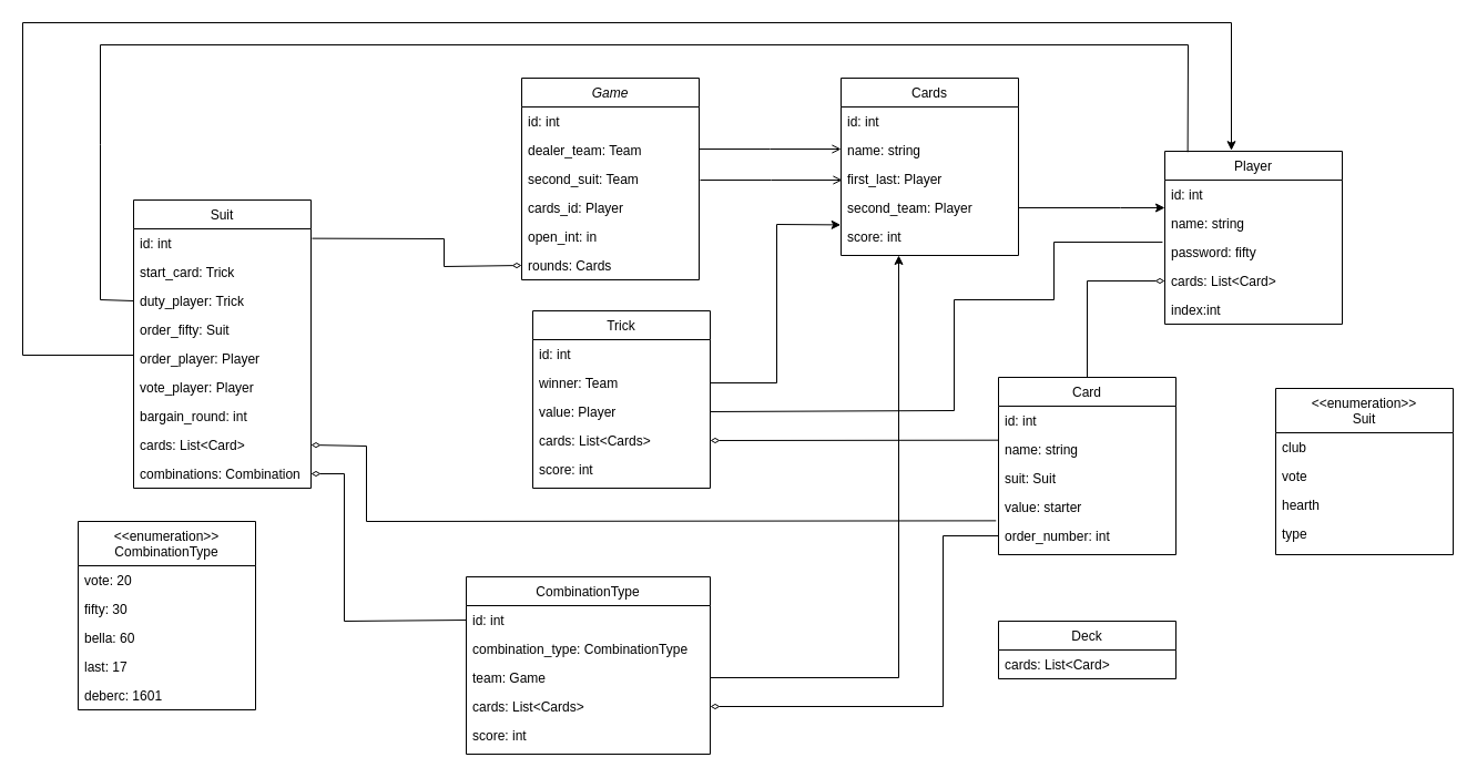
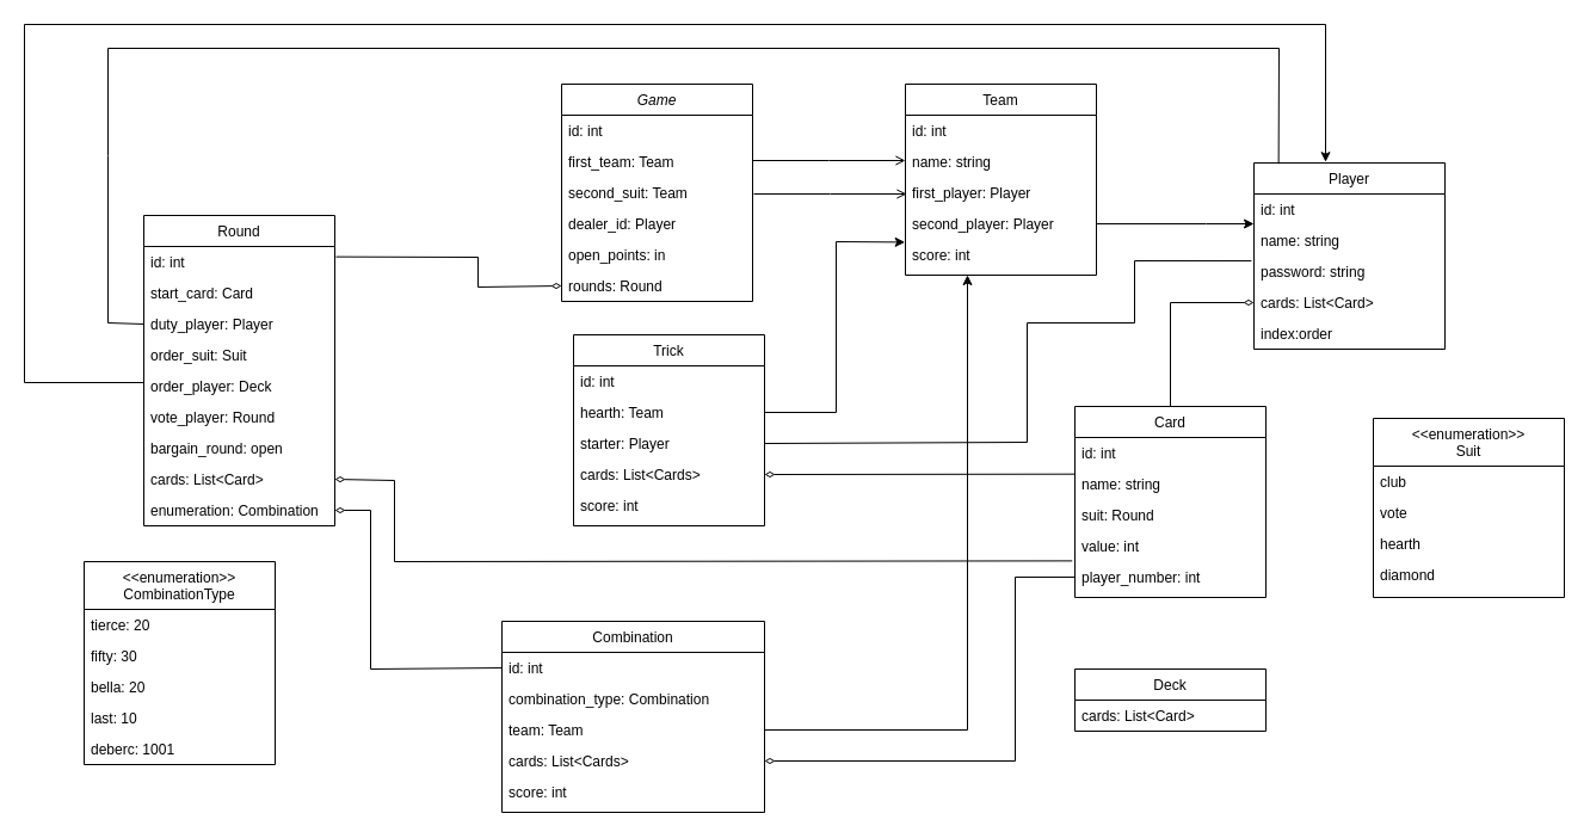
- <mxCell id="9" value="Cards" style="swimlane;fontStyle=0;align=center;verticalAlign=top;childLayout=stackLayout;horizontal=1;startSize=26;horizontalStack=0;resizeParent=1;resizeLast=0;collapsible=1;marginBottom=0;rounded=0;shadow=0;strokeWidth=1;" parent="1" vertex="1"><mxGeometry x="758" y="70" width="160" height="160" as="geometry"><mxRectangle x="550" y="140" width="160" height="26" as="alternateBounds" /></mxGeometry></mxCell>
+ <mxCell id="9" value="Team" style="swimlane;fontStyle=0;align=center;verticalAlign=top;childLayout=stackLayout;horizontal=1;startSize=26;horizontalStack=0;resizeParent=1;resizeLast=0;collapsible=1;marginBottom=0;rounded=0;shadow=0;strokeWidth=1;" parent="1" vertex="1"><mxGeometry x="758" y="70" width="160" height="160" as="geometry"><mxRectangle x="550" y="140" width="160" height="26" as="alternateBounds" /></mxGeometry></mxCell>
- <mxCell id="4" value="dealer_team: Team" style="text;align=left;verticalAlign=top;spacingLeft=4;spacingRight=4;overflow=hidden;rotatable=0;points=[[0,0.5],[1,0.5]];portConstraint=eastwest;rounded=0;shadow=0;html=0;" parent="2" vertex="1"><mxGeometry y="52" width="160" height="26" as="geometry" /></mxCell>
+ <mxCell id="4" value="first_team: Team" style="text;align=left;verticalAlign=top;spacingLeft=4;spacingRight=4;overflow=hidden;rotatable=0;points=[[0,0.5],[1,0.5]];portConstraint=eastwest;rounded=0;shadow=0;html=0;" parent="2" vertex="1"><mxGeometry y="52" width="160" height="26" as="geometry" /></mxCell>
- <mxCell id="12" value="first_last: Player" style="text;align=left;verticalAlign=top;spacingLeft=4;spacingRight=4;overflow=hidden;rotatable=0;points=[[0,0.5],[1,0.5]];portConstraint=eastwest;rounded=0;shadow=0;html=0;" parent="9" vertex="1"><mxGeometry y="78" width="160" height="26" as="geometry" /></mxCell>
+ <mxCell id="12" value="first_player: Player" style="text;align=left;verticalAlign=top;spacingLeft=4;spacingRight=4;overflow=hidden;rotatable=0;points=[[0,0.5],[1,0.5]];portConstraint=eastwest;rounded=0;shadow=0;html=0;" parent="9" vertex="1"><mxGeometry y="78" width="160" height="26" as="geometry" /></mxCell>
- <mxCell id="6" value="cards_id: Player" style="text;align=left;verticalAlign=top;spacingLeft=4;spacingRight=4;overflow=hidden;rotatable=0;points=[[0,0.5],[1,0.5]];portConstraint=eastwest;rounded=0;shadow=0;html=0;" parent="2" vertex="1"><mxGeometry y="104" width="160" height="26" as="geometry" /></mxCell>
+ <mxCell id="6" value="dealer_id: Player" style="text;align=left;verticalAlign=top;spacingLeft=4;spacingRight=4;overflow=hidden;rotatable=0;points=[[0,0.5],[1,0.5]];portConstraint=eastwest;rounded=0;shadow=0;html=0;" parent="2" vertex="1"><mxGeometry y="104" width="160" height="26" as="geometry" /></mxCell>
- <mxCell id="13" value="second_team: Player" style="text;align=left;verticalAlign=top;spacingLeft=4;spacingRight=4;overflow=hidden;rotatable=0;points=[[0,0.5],[1,0.5]];portConstraint=eastwest;rounded=0;shadow=0;html=0;" parent="9" vertex="1"><mxGeometry y="104" width="160" height="26" as="geometry" /></mxCell>
+ <mxCell id="13" value="second_player: Player" style="text;align=left;verticalAlign=top;spacingLeft=4;spacingRight=4;overflow=hidden;rotatable=0;points=[[0,0.5],[1,0.5]];portConstraint=eastwest;rounded=0;shadow=0;html=0;" parent="9" vertex="1"><mxGeometry y="104" width="160" height="26" as="geometry" /></mxCell>
- <mxCell id="46" value="Suit" style="swimlane;fontStyle=0;align=center;verticalAlign=top;childLayout=stackLayout;horizontal=1;startSize=26;horizontalStack=0;resizeParent=1;resizeLast=0;collapsible=1;marginBottom=0;rounded=0;shadow=0;strokeWidth=1;" parent="1" vertex="1"><mxGeometry x="120" y="180" width="160" height="260" as="geometry"><mxRectangle x="550" y="140" width="160" height="26" as="alternateBounds" /></mxGeometry></mxCell>
+ <mxCell id="46" value="Round" style="swimlane;fontStyle=0;align=center;verticalAlign=top;childLayout=stackLayout;horizontal=1;startSize=26;horizontalStack=0;resizeParent=1;resizeLast=0;collapsible=1;marginBottom=0;rounded=0;shadow=0;strokeWidth=1;" parent="1" vertex="1"><mxGeometry x="120" y="180" width="160" height="260" as="geometry"><mxRectangle x="550" y="140" width="160" height="26" as="alternateBounds" /></mxGeometry></mxCell>
- <mxCell id="7" value="open_int: in" style="text;align=left;verticalAlign=top;spacingLeft=4;spacingRight=4;overflow=hidden;rotatable=0;points=[[0,0.5],[1,0.5]];portConstraint=eastwest;rounded=0;shadow=0;html=0;" parent="2" vertex="1"><mxGeometry y="130" width="160" height="26" as="geometry" /></mxCell>
+ <mxCell id="7" value="open_points: in" style="text;align=left;verticalAlign=top;spacingLeft=4;spacingRight=4;overflow=hidden;rotatable=0;points=[[0,0.5],[1,0.5]];portConstraint=eastwest;rounded=0;shadow=0;html=0;" parent="2" vertex="1"><mxGeometry y="130" width="160" height="26" as="geometry" /></mxCell>
- <mxCell id="19" value="password: fifty" style="text;align=left;verticalAlign=top;spacingLeft=4;spacingRight=4;overflow=hidden;rotatable=0;points=[[0,0.5],[1,0.5]];portConstraint=eastwest;rounded=0;shadow=0;html=0;" parent="16" vertex="1"><mxGeometry y="78" width="160" height="26" as="geometry" /></mxCell>
+ <mxCell id="19" value="password: string" style="text;align=left;verticalAlign=top;spacingLeft=4;spacingRight=4;overflow=hidden;rotatable=0;points=[[0,0.5],[1,0.5]];portConstraint=eastwest;rounded=0;shadow=0;html=0;" parent="16" vertex="1"><mxGeometry y="78" width="160" height="26" as="geometry" /></mxCell>
- <mxCell id="8" value="rounds: Cards" style="text;align=left;verticalAlign=top;spacingLeft=4;spacingRight=4;overflow=hidden;rotatable=0;points=[[0,0.5],[1,0.5]];portConstraint=eastwest;rounded=0;shadow=0;html=0;" parent="2" vertex="1"><mxGeometry y="156" width="160" height="26" as="geometry" /></mxCell>
+ <mxCell id="8" value="rounds: Round" style="text;align=left;verticalAlign=top;spacingLeft=4;spacingRight=4;overflow=hidden;rotatable=0;points=[[0,0.5],[1,0.5]];portConstraint=eastwest;rounded=0;shadow=0;html=0;" parent="2" vertex="1"><mxGeometry y="156" width="160" height="26" as="geometry" /></mxCell>
- <mxCell id="48" value="start_card: Trick" style="text;align=left;verticalAlign=top;spacingLeft=4;spacingRight=4;overflow=hidden;rotatable=0;points=[[0,0.5],[1,0.5]];portConstraint=eastwest;rounded=0;shadow=0;html=0;" parent="46" vertex="1"><mxGeometry y="52" width="160" height="26" as="geometry" /></mxCell>
+ <mxCell id="48" value="start_card: Card" style="text;align=left;verticalAlign=top;spacingLeft=4;spacingRight=4;overflow=hidden;rotatable=0;points=[[0,0.5],[1,0.5]];portConstraint=eastwest;rounded=0;shadow=0;html=0;" parent="46" vertex="1"><mxGeometry y="52" width="160" height="26" as="geometry" /></mxCell>
- <mxCell id="49" value="duty_player: Trick" style="text;align=left;verticalAlign=top;spacingLeft=4;spacingRight=4;overflow=hidden;rotatable=0;points=[[0,0.5],[1,0.5]];portConstraint=eastwest;rounded=0;shadow=0;html=0;" parent="46" vertex="1"><mxGeometry y="78" width="160" height="26" as="geometry" /></mxCell>
+ <mxCell id="49" value="duty_player: Player" style="text;align=left;verticalAlign=top;spacingLeft=4;spacingRight=4;overflow=hidden;rotatable=0;points=[[0,0.5],[1,0.5]];portConstraint=eastwest;rounded=0;shadow=0;html=0;" parent="46" vertex="1"><mxGeometry y="78" width="160" height="26" as="geometry" /></mxCell>
- <mxCell id="21" value="index:int" style="text;align=left;verticalAlign=top;spacingLeft=4;spacingRight=4;overflow=hidden;rotatable=0;points=[[0,0.5],[1,0.5]];portConstraint=eastwest;rounded=0;shadow=0;html=0;" vertex="1" parent="16"><mxGeometry y="130" width="160" height="26" as="geometry" /></mxCell>
+ <mxCell id="21" value="index:order" style="text;align=left;verticalAlign=top;spacingLeft=4;spacingRight=4;overflow=hidden;rotatable=0;points=[[0,0.5],[1,0.5]];portConstraint=eastwest;rounded=0;shadow=0;html=0;" vertex="1" parent="16"><mxGeometry y="130" width="160" height="26" as="geometry" /></mxCell>
- <mxCell id="50" value="order_fifty: Suit" style="text;align=left;verticalAlign=top;spacingLeft=4;spacingRight=4;overflow=hidden;rotatable=0;points=[[0,0.5],[1,0.5]];portConstraint=eastwest;rounded=0;shadow=0;html=0;" parent="46" vertex="1"><mxGeometry y="104" width="160" height="26" as="geometry" /></mxCell>
+ <mxCell id="50" value="order_suit: Suit" style="text;align=left;verticalAlign=top;spacingLeft=4;spacingRight=4;overflow=hidden;rotatable=0;points=[[0,0.5],[1,0.5]];portConstraint=eastwest;rounded=0;shadow=0;html=0;" parent="46" vertex="1"><mxGeometry y="104" width="160" height="26" as="geometry" /></mxCell>
- <mxCell id="51" value="order_player: Player" style="text;align=left;verticalAlign=top;spacingLeft=4;spacingRight=4;overflow=hidden;rotatable=0;points=[[0,0.5],[1,0.5]];portConstraint=eastwest;rounded=0;shadow=0;html=0;" parent="46" vertex="1"><mxGeometry y="130" width="160" height="26" as="geometry" /></mxCell>
+ <mxCell id="51" value="order_player: Deck" style="text;align=left;verticalAlign=top;spacingLeft=4;spacingRight=4;overflow=hidden;rotatable=0;points=[[0,0.5],[1,0.5]];portConstraint=eastwest;rounded=0;shadow=0;html=0;" parent="46" vertex="1"><mxGeometry y="130" width="160" height="26" as="geometry" /></mxCell>
- <mxCell id="39" value="winner: Team" style="text;align=left;verticalAlign=top;spacingLeft=4;spacingRight=4;overflow=hidden;rotatable=0;points=[[0,0.5],[1,0.5]];portConstraint=eastwest;rounded=0;shadow=0;html=0;" parent="37" vertex="1"><mxGeometry y="52" width="160" height="26" as="geometry" /></mxCell>
+ <mxCell id="39" value="hearth: Team" style="text;align=left;verticalAlign=top;spacingLeft=4;spacingRight=4;overflow=hidden;rotatable=0;points=[[0,0.5],[1,0.5]];portConstraint=eastwest;rounded=0;shadow=0;html=0;" parent="37" vertex="1"><mxGeometry y="52" width="160" height="26" as="geometry" /></mxCell>
- <mxCell id="52" value="vote_player: Player" style="text;align=left;verticalAlign=top;spacingLeft=4;spacingRight=4;overflow=hidden;rotatable=0;points=[[0,0.5],[1,0.5]];portConstraint=eastwest;rounded=0;shadow=0;html=0;" parent="46" vertex="1"><mxGeometry y="156" width="160" height="26" as="geometry" /></mxCell>
+ <mxCell id="52" value="vote_player: Round" style="text;align=left;verticalAlign=top;spacingLeft=4;spacingRight=4;overflow=hidden;rotatable=0;points=[[0,0.5],[1,0.5]];portConstraint=eastwest;rounded=0;shadow=0;html=0;" parent="46" vertex="1"><mxGeometry y="156" width="160" height="26" as="geometry" /></mxCell>
- <mxCell id="40" value="value: Player" style="text;align=left;verticalAlign=top;spacingLeft=4;spacingRight=4;overflow=hidden;rotatable=0;points=[[0,0.5],[1,0.5]];portConstraint=eastwest;rounded=0;shadow=0;html=0;" parent="37" vertex="1"><mxGeometry y="78" width="160" height="26" as="geometry" /></mxCell>
+ <mxCell id="40" value="starter: Player" style="text;align=left;verticalAlign=top;spacingLeft=4;spacingRight=4;overflow=hidden;rotatable=0;points=[[0,0.5],[1,0.5]];portConstraint=eastwest;rounded=0;shadow=0;html=0;" parent="37" vertex="1"><mxGeometry y="78" width="160" height="26" as="geometry" /></mxCell>
- <mxCell id="53" value="bargain_round: int" style="text;align=left;verticalAlign=top;spacingLeft=4;spacingRight=4;overflow=hidden;rotatable=0;points=[[0,0.5],[1,0.5]];portConstraint=eastwest;rounded=0;shadow=0;html=0;" parent="46" vertex="1"><mxGeometry y="182" width="160" height="26" as="geometry" /></mxCell>
+ <mxCell id="53" value="bargain_round: open" style="text;align=left;verticalAlign=top;spacingLeft=4;spacingRight=4;overflow=hidden;rotatable=0;points=[[0,0.5],[1,0.5]];portConstraint=eastwest;rounded=0;shadow=0;html=0;" parent="46" vertex="1"><mxGeometry y="182" width="160" height="26" as="geometry" /></mxCell>
- <mxCell id="55" value="combinations: Combination" style="text;align=left;verticalAlign=top;spacingLeft=4;spacingRight=4;overflow=hidden;rotatable=0;points=[[0,0.5],[1,0.5]];portConstraint=eastwest;rounded=0;shadow=0;html=0;" parent="46" vertex="1"><mxGeometry y="234" width="160" height="26" as="geometry" /></mxCell>
+ <mxCell id="55" value="enumeration: Combination" style="text;align=left;verticalAlign=top;spacingLeft=4;spacingRight=4;overflow=hidden;rotatable=0;points=[[0,0.5],[1,0.5]];portConstraint=eastwest;rounded=0;shadow=0;html=0;" parent="46" vertex="1"><mxGeometry y="234" width="160" height="26" as="geometry" /></mxCell>
- <mxCell id="26" value="suit: Suit" style="text;align=left;verticalAlign=top;spacingLeft=4;spacingRight=4;overflow=hidden;rotatable=0;points=[[0,0.5],[1,0.5]];portConstraint=eastwest;rounded=0;shadow=0;html=0;" parent="23" vertex="1"><mxGeometry y="78" width="160" height="26" as="geometry" /></mxCell>
+ <mxCell id="26" value="suit: Round" style="text;align=left;verticalAlign=top;spacingLeft=4;spacingRight=4;overflow=hidden;rotatable=0;points=[[0,0.5],[1,0.5]];portConstraint=eastwest;rounded=0;shadow=0;html=0;" parent="23" vertex="1"><mxGeometry y="78" width="160" height="26" as="geometry" /></mxCell>
- <mxCell id="27" value="value: starter" style="text;align=left;verticalAlign=top;spacingLeft=4;spacingRight=4;overflow=hidden;rotatable=0;points=[[0,0.5],[1,0.5]];portConstraint=eastwest;rounded=0;shadow=0;html=0;" parent="23" vertex="1"><mxGeometry y="104" width="160" height="26" as="geometry" /></mxCell>
+ <mxCell id="27" value="value: int" style="text;align=left;verticalAlign=top;spacingLeft=4;spacingRight=4;overflow=hidden;rotatable=0;points=[[0,0.5],[1,0.5]];portConstraint=eastwest;rounded=0;shadow=0;html=0;" parent="23" vertex="1"><mxGeometry y="104" width="160" height="26" as="geometry" /></mxCell>
- <mxCell id="34" value="type" style="text;align=left;verticalAlign=top;spacingLeft=4;spacingRight=4;overflow=hidden;rotatable=0;points=[[0,0.5],[1,0.5]];portConstraint=eastwest;rounded=0;shadow=0;html=0;" parent="30" vertex="1"><mxGeometry y="118" width="160" height="26" as="geometry" /></mxCell>
+ <mxCell id="34" value="diamond" style="text;align=left;verticalAlign=top;spacingLeft=4;spacingRight=4;overflow=hidden;rotatable=0;points=[[0,0.5],[1,0.5]];portConstraint=eastwest;rounded=0;shadow=0;html=0;" parent="30" vertex="1"><mxGeometry y="118" width="160" height="26" as="geometry" /></mxCell>
- <mxCell id="28" value="order_number: int" style="text;align=left;verticalAlign=top;spacingLeft=4;spacingRight=4;overflow=hidden;rotatable=0;points=[[0,0.5],[1,0.5]];portConstraint=eastwest;rounded=0;shadow=0;html=0;" parent="23" vertex="1"><mxGeometry y="130" width="160" height="26" as="geometry" /></mxCell>
+ <mxCell id="28" value="player_number: int" style="text;align=left;verticalAlign=top;spacingLeft=4;spacingRight=4;overflow=hidden;rotatable=0;points=[[0,0.5],[1,0.5]];portConstraint=eastwest;rounded=0;shadow=0;html=0;" parent="23" vertex="1"><mxGeometry y="130" width="160" height="26" as="geometry" /></mxCell>
- <mxCell id="69" value="vote: 20" style="text;align=left;verticalAlign=top;spacingLeft=4;spacingRight=4;overflow=hidden;rotatable=0;points=[[0,0.5],[1,0.5]];portConstraint=eastwest;" parent="68" vertex="1"><mxGeometry y="40" width="160" height="26" as="geometry" /></mxCell>
+ <mxCell id="69" value="tierce: 20" style="text;align=left;verticalAlign=top;spacingLeft=4;spacingRight=4;overflow=hidden;rotatable=0;points=[[0,0.5],[1,0.5]];portConstraint=eastwest;" parent="68" vertex="1"><mxGeometry y="40" width="160" height="26" as="geometry" /></mxCell>
- <mxCell id="59" value="CombinationType" style="swimlane;fontStyle=0;align=center;verticalAlign=top;childLayout=stackLayout;horizontal=1;startSize=26;horizontalStack=0;resizeParent=1;resizeLast=0;collapsible=1;marginBottom=0;rounded=0;shadow=0;strokeWidth=1;" parent="1" vertex="1"><mxGeometry x="420" y="520" width="220" height="160" as="geometry"><mxRectangle x="550" y="140" width="160" height="26" as="alternateBounds" /></mxGeometry></mxCell>
+ <mxCell id="59" value="Combination" style="swimlane;fontStyle=0;align=center;verticalAlign=top;childLayout=stackLayout;horizontal=1;startSize=26;horizontalStack=0;resizeParent=1;resizeLast=0;collapsible=1;marginBottom=0;rounded=0;shadow=0;strokeWidth=1;" parent="1" vertex="1"><mxGeometry x="420" y="520" width="220" height="160" as="geometry"><mxRectangle x="550" y="140" width="160" height="26" as="alternateBounds" /></mxGeometry></mxCell>
- <mxCell id="71" value="bella: 60" style="text;align=left;verticalAlign=top;spacingLeft=4;spacingRight=4;overflow=hidden;rotatable=0;points=[[0,0.5],[1,0.5]];portConstraint=eastwest;rounded=0;shadow=0;html=0;" parent="68" vertex="1"><mxGeometry y="92" width="160" height="26" as="geometry" /></mxCell>
+ <mxCell id="71" value="bella: 20" style="text;align=left;verticalAlign=top;spacingLeft=4;spacingRight=4;overflow=hidden;rotatable=0;points=[[0,0.5],[1,0.5]];portConstraint=eastwest;rounded=0;shadow=0;html=0;" parent="68" vertex="1"><mxGeometry y="92" width="160" height="26" as="geometry" /></mxCell>
- <mxCell id="61" value="combination_type: CombinationType" style="text;align=left;verticalAlign=top;spacingLeft=4;spacingRight=4;overflow=hidden;rotatable=0;points=[[0,0.5],[1,0.5]];portConstraint=eastwest;rounded=0;shadow=0;html=0;" parent="59" vertex="1"><mxGeometry y="52" width="220" height="26" as="geometry" /></mxCell>
+ <mxCell id="61" value="combination_type: Combination" style="text;align=left;verticalAlign=top;spacingLeft=4;spacingRight=4;overflow=hidden;rotatable=0;points=[[0,0.5],[1,0.5]];portConstraint=eastwest;rounded=0;shadow=0;html=0;" parent="59" vertex="1"><mxGeometry y="52" width="220" height="26" as="geometry" /></mxCell>
- <mxCell id="72" value="last: 17" style="text;align=left;verticalAlign=top;spacingLeft=4;spacingRight=4;overflow=hidden;rotatable=0;points=[[0,0.5],[1,0.5]];portConstraint=eastwest;rounded=0;shadow=0;html=0;" parent="68" vertex="1"><mxGeometry y="118" width="160" height="26" as="geometry" /></mxCell>
+ <mxCell id="72" value="last: 10" style="text;align=left;verticalAlign=top;spacingLeft=4;spacingRight=4;overflow=hidden;rotatable=0;points=[[0,0.5],[1,0.5]];portConstraint=eastwest;rounded=0;shadow=0;html=0;" parent="68" vertex="1"><mxGeometry y="118" width="160" height="26" as="geometry" /></mxCell>
- <mxCell id="62" value="team: Game" style="text;align=left;verticalAlign=top;spacingLeft=4;spacingRight=4;overflow=hidden;rotatable=0;points=[[0,0.5],[1,0.5]];portConstraint=eastwest;rounded=0;shadow=0;html=0;" parent="59" vertex="1"><mxGeometry y="78" width="220" height="26" as="geometry" /></mxCell>
+ <mxCell id="62" value="team: Team" style="text;align=left;verticalAlign=top;spacingLeft=4;spacingRight=4;overflow=hidden;rotatable=0;points=[[0,0.5],[1,0.5]];portConstraint=eastwest;rounded=0;shadow=0;html=0;" parent="59" vertex="1"><mxGeometry y="78" width="220" height="26" as="geometry" /></mxCell>
- <mxCell id="73" value="deberc: 1601" style="text;align=left;verticalAlign=top;spacingLeft=4;spacingRight=4;overflow=hidden;rotatable=0;points=[[0,0.5],[1,0.5]];portConstraint=eastwest;rounded=0;shadow=0;html=0;" parent="68" vertex="1"><mxGeometry y="144" width="160" height="26" as="geometry" /></mxCell>
+ <mxCell id="73" value="deberc: 1001" style="text;align=left;verticalAlign=top;spacingLeft=4;spacingRight=4;overflow=hidden;rotatable=0;points=[[0,0.5],[1,0.5]];portConstraint=eastwest;rounded=0;shadow=0;html=0;" parent="68" vertex="1"><mxGeometry y="144" width="160" height="26" as="geometry" /></mxCell>
